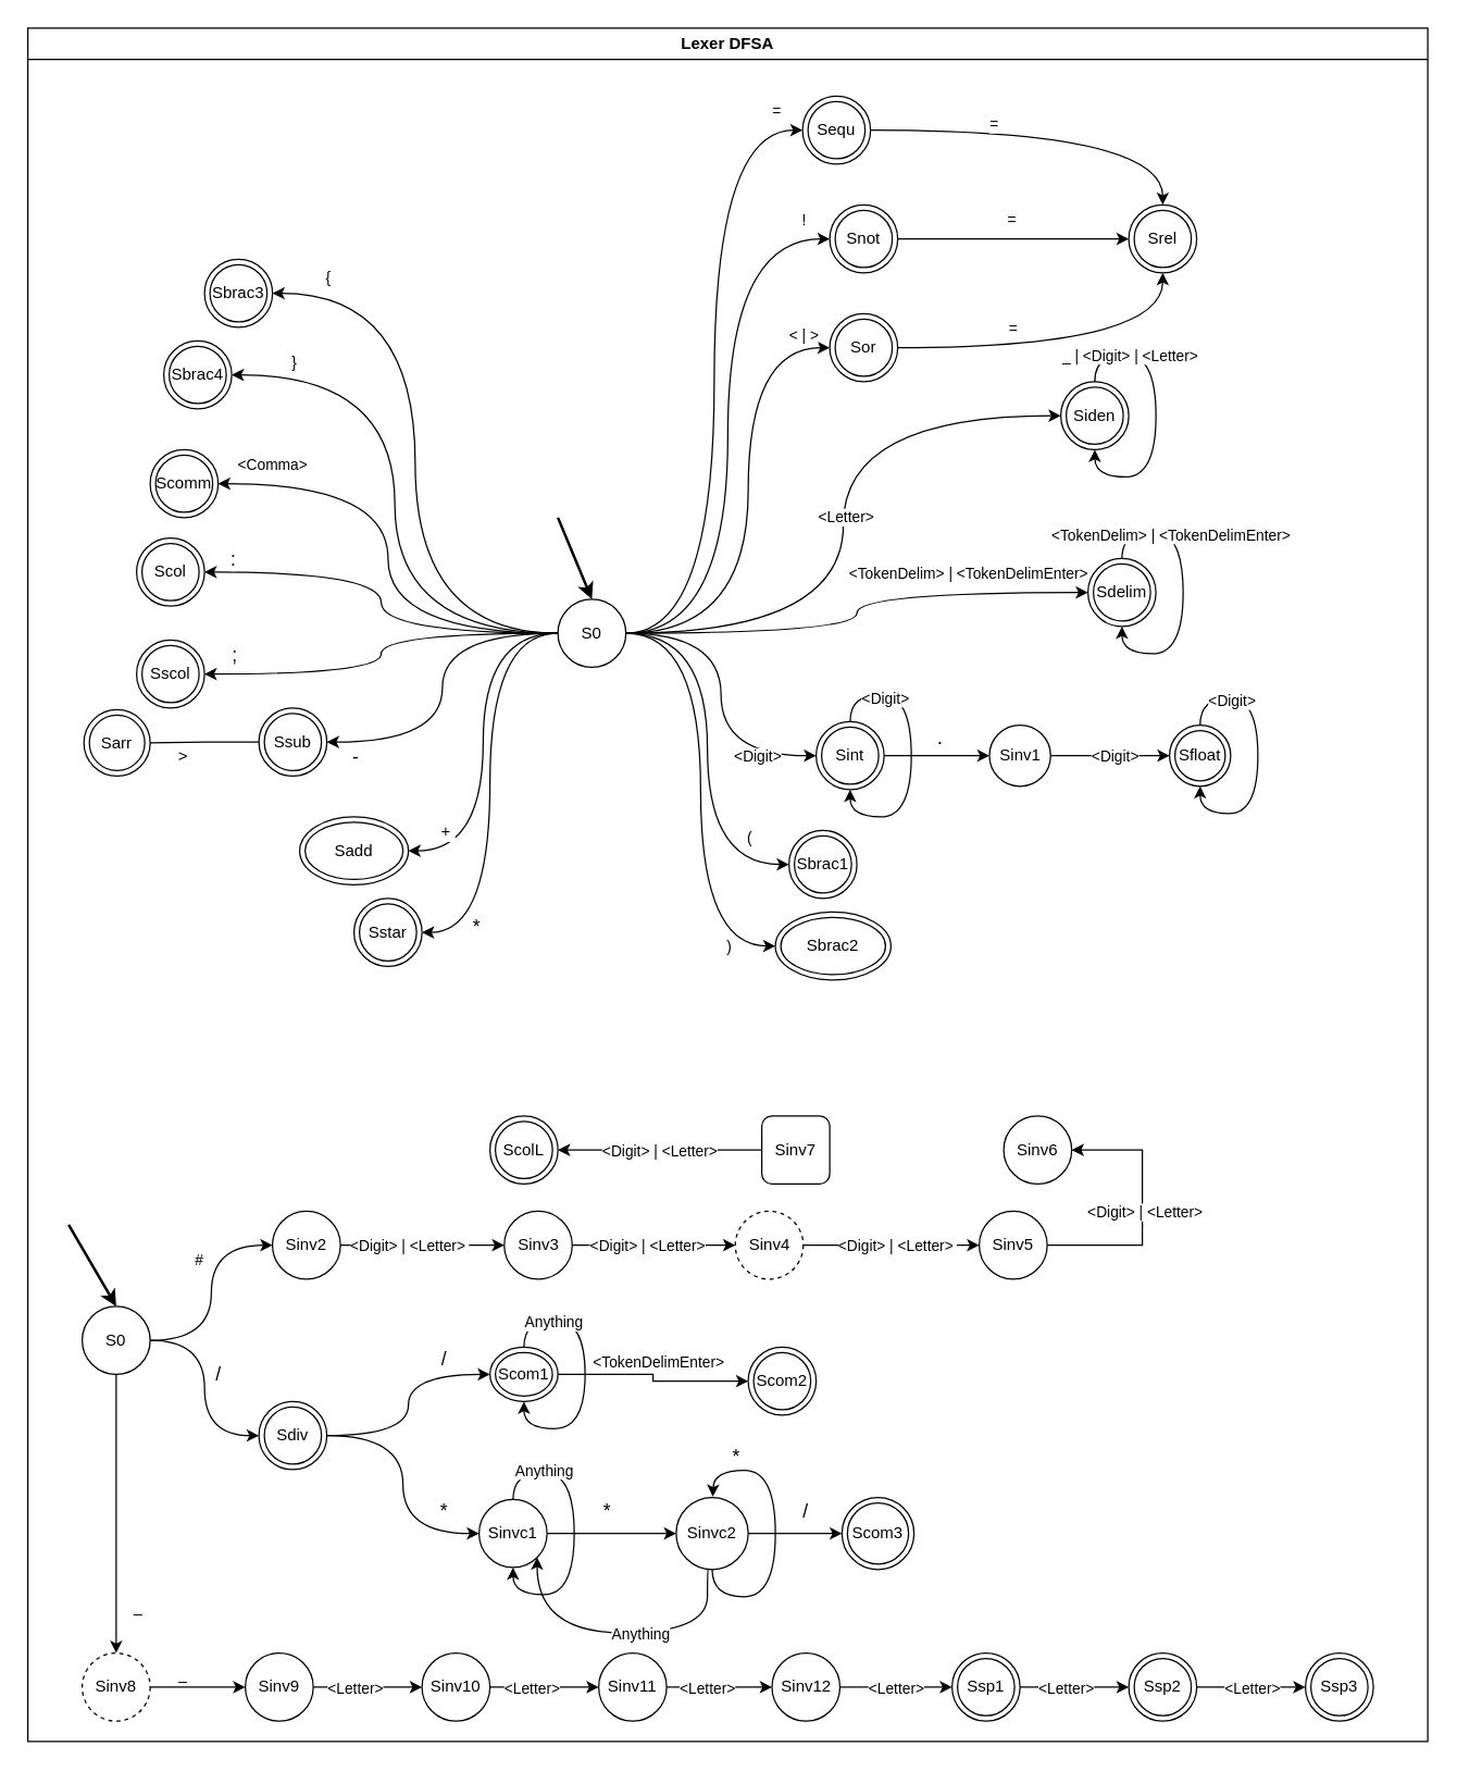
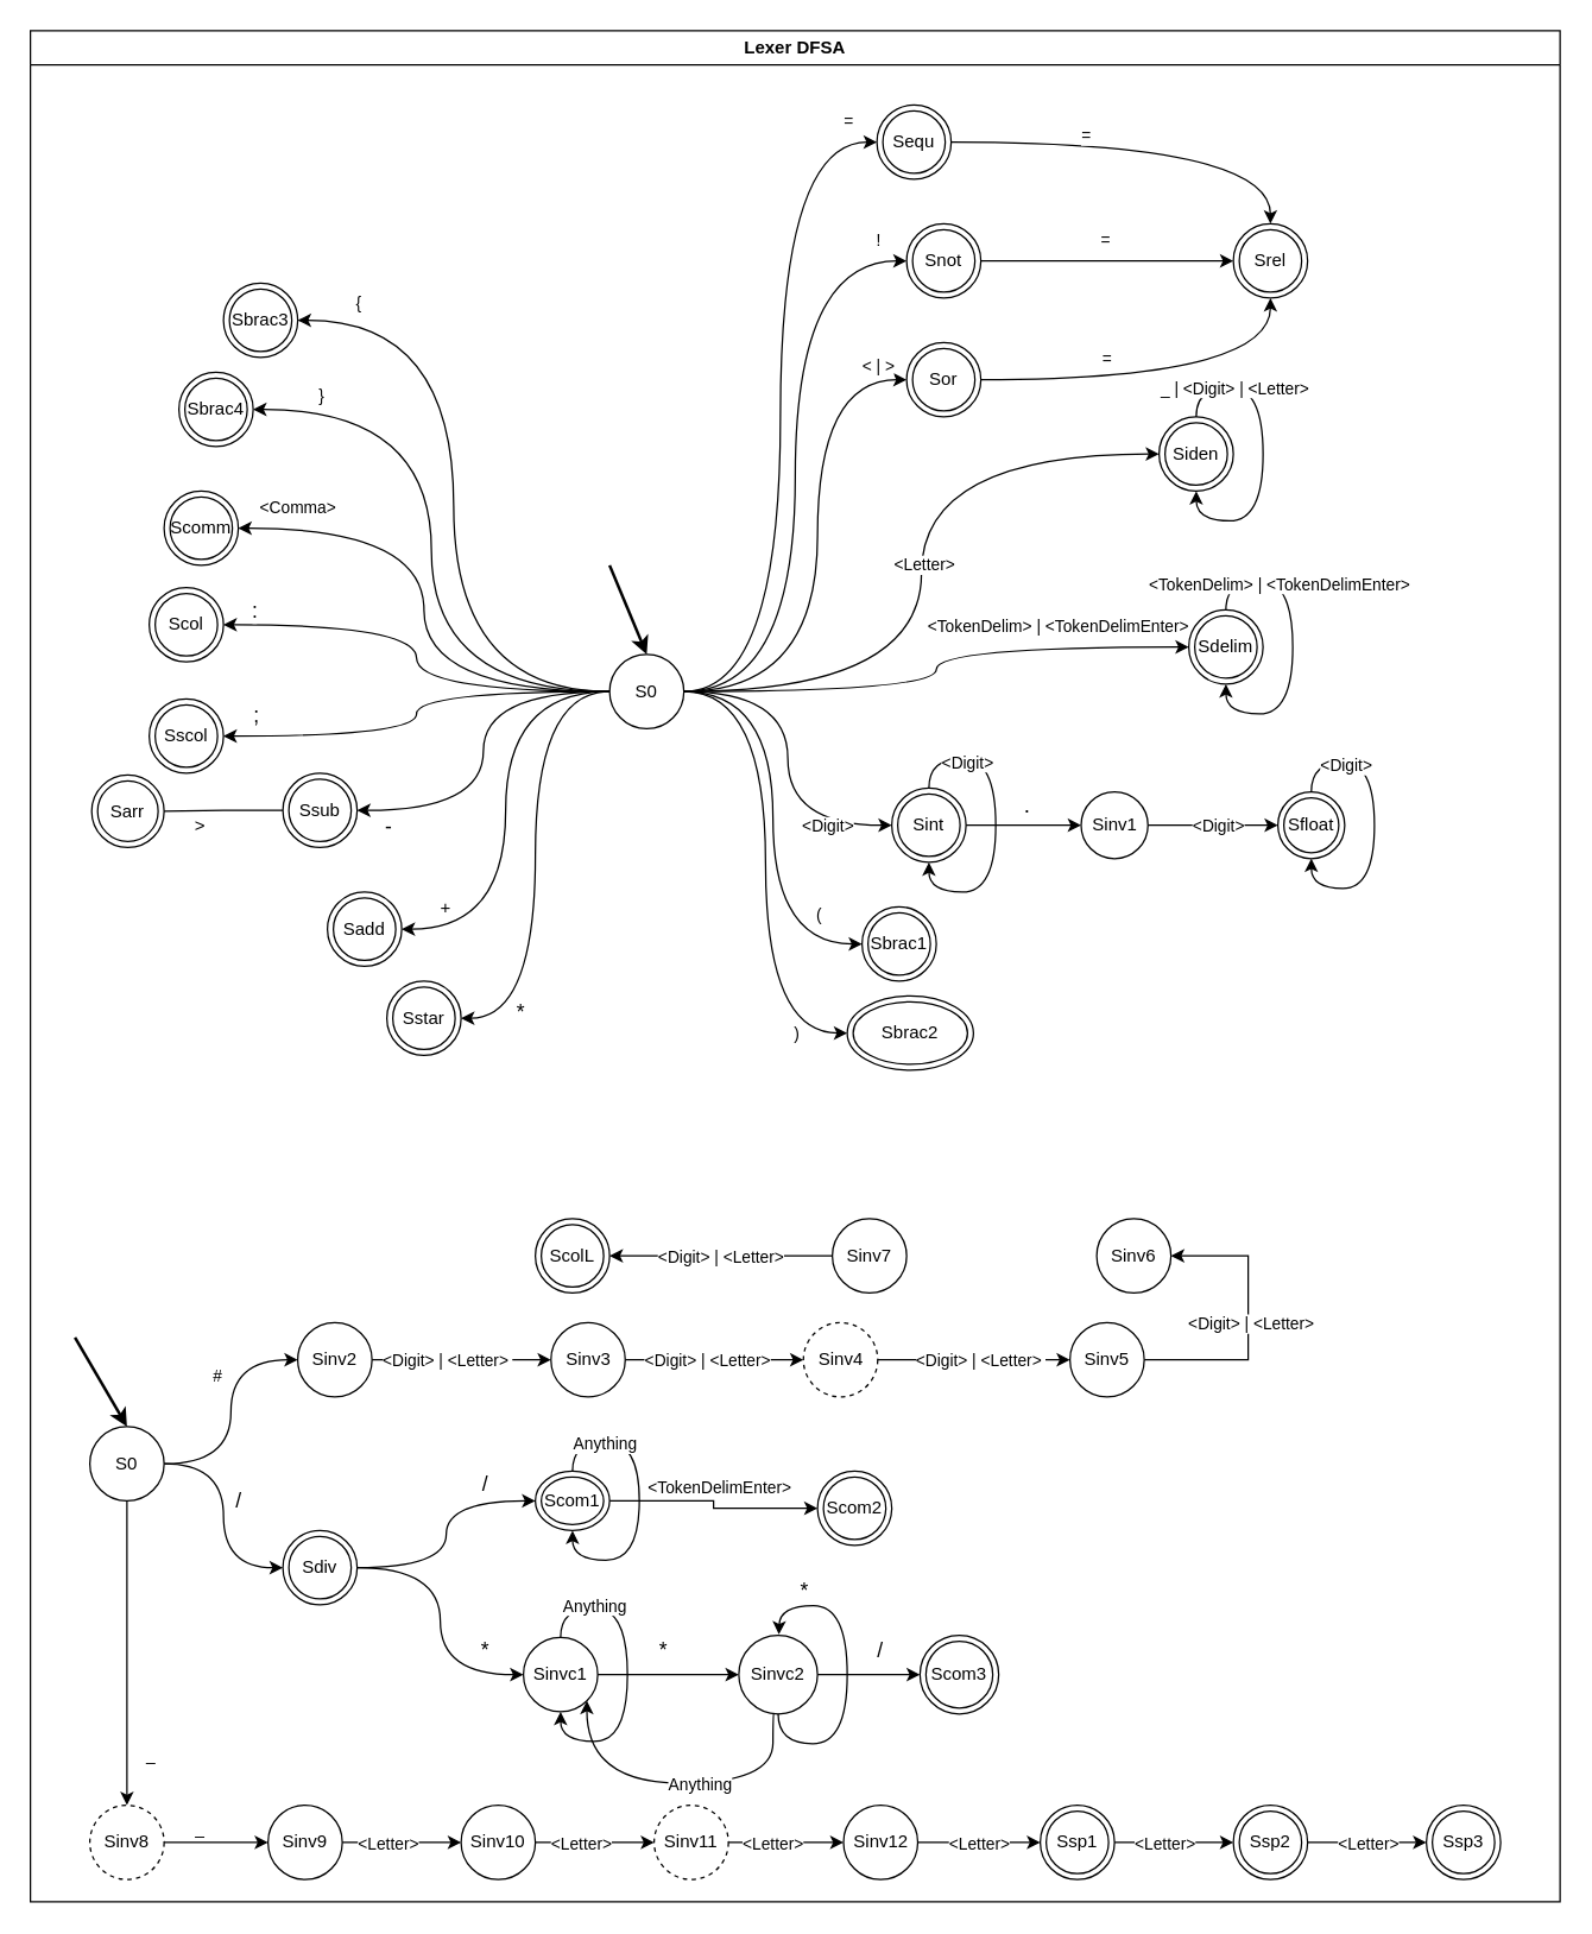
- <mxCell id="63" value="Sadd" style="ellipse;shape=doubleEllipse;whiteSpace=wrap;html=1;aspect=fixed;" parent="1" vertex="1"><mxGeometry x="220" y="600" width="80" height="50" as="geometry" /></mxCell>
+ <mxCell id="63" value="Sadd" style="ellipse;shape=doubleEllipse;whiteSpace=wrap;html=1;aspect=fixed;" parent="1" vertex="1"><mxGeometry x="220" y="600" width="50" height="50" as="geometry" /></mxCell>
- <mxCell id="97" value="Sinv7" style="whiteSpace=wrap;html=1;aspect=fixed;rounded=1;" parent="1" vertex="1"><mxGeometry x="560" y="820" width="50" height="50" as="geometry" /></mxCell>
+ <mxCell id="97" value="Sinv7" style="ellipse;whiteSpace=wrap;html=1;aspect=fixed;" parent="1" vertex="1"><mxGeometry x="560" y="820" width="50" height="50" as="geometry" /></mxCell>
- <mxCell id="131" value="Sinv11" style="ellipse;whiteSpace=wrap;html=1;aspect=fixed;" parent="1" vertex="1"><mxGeometry x="440" y="1215" width="50" height="50" as="geometry" /></mxCell>
+ <mxCell id="131" value="Sinv11" style="ellipse;whiteSpace=wrap;html=1;aspect=fixed;dashed=1;" parent="1" vertex="1"><mxGeometry x="440" y="1215" width="50" height="50" as="geometry" /></mxCell>
